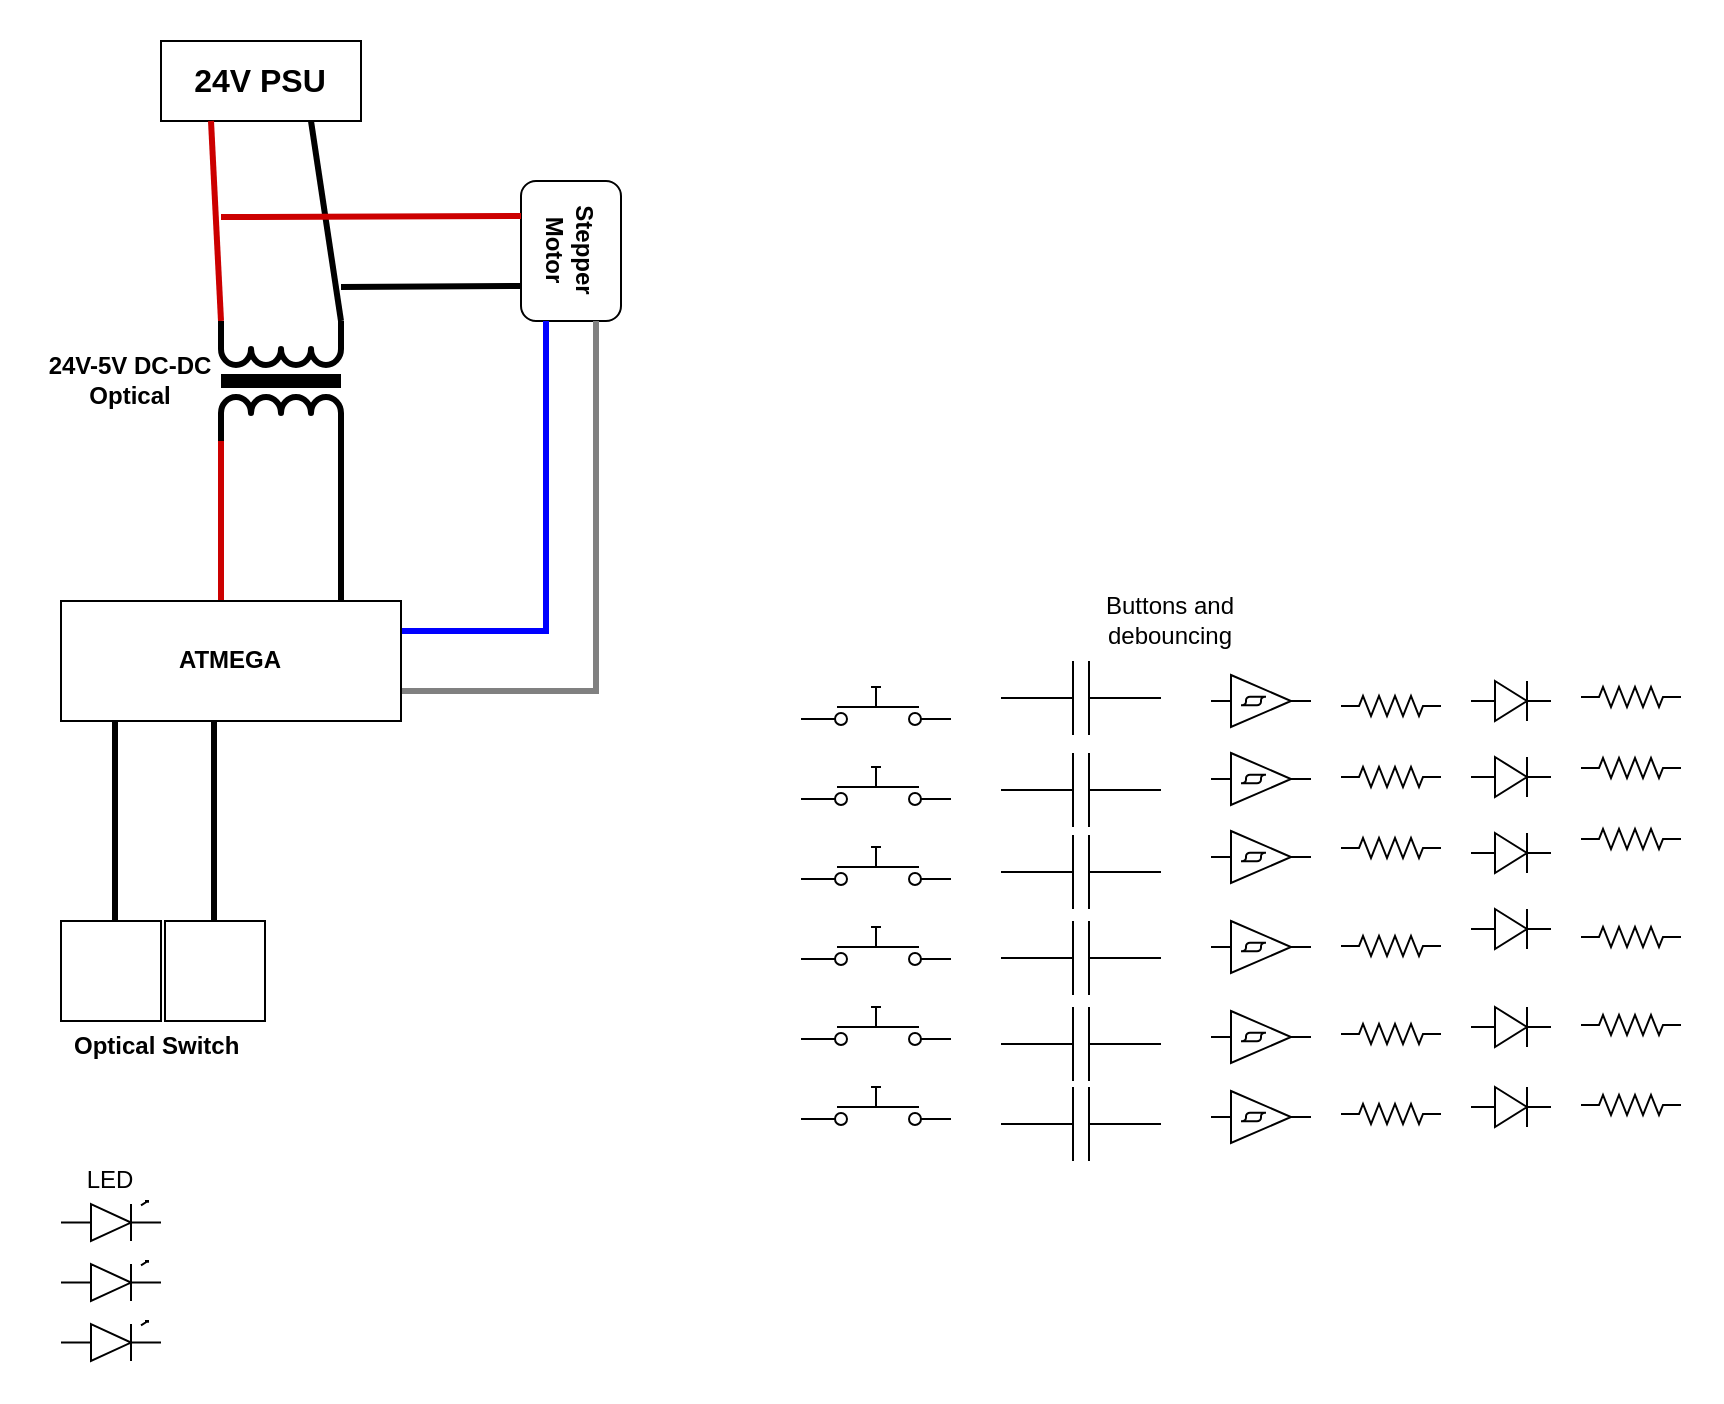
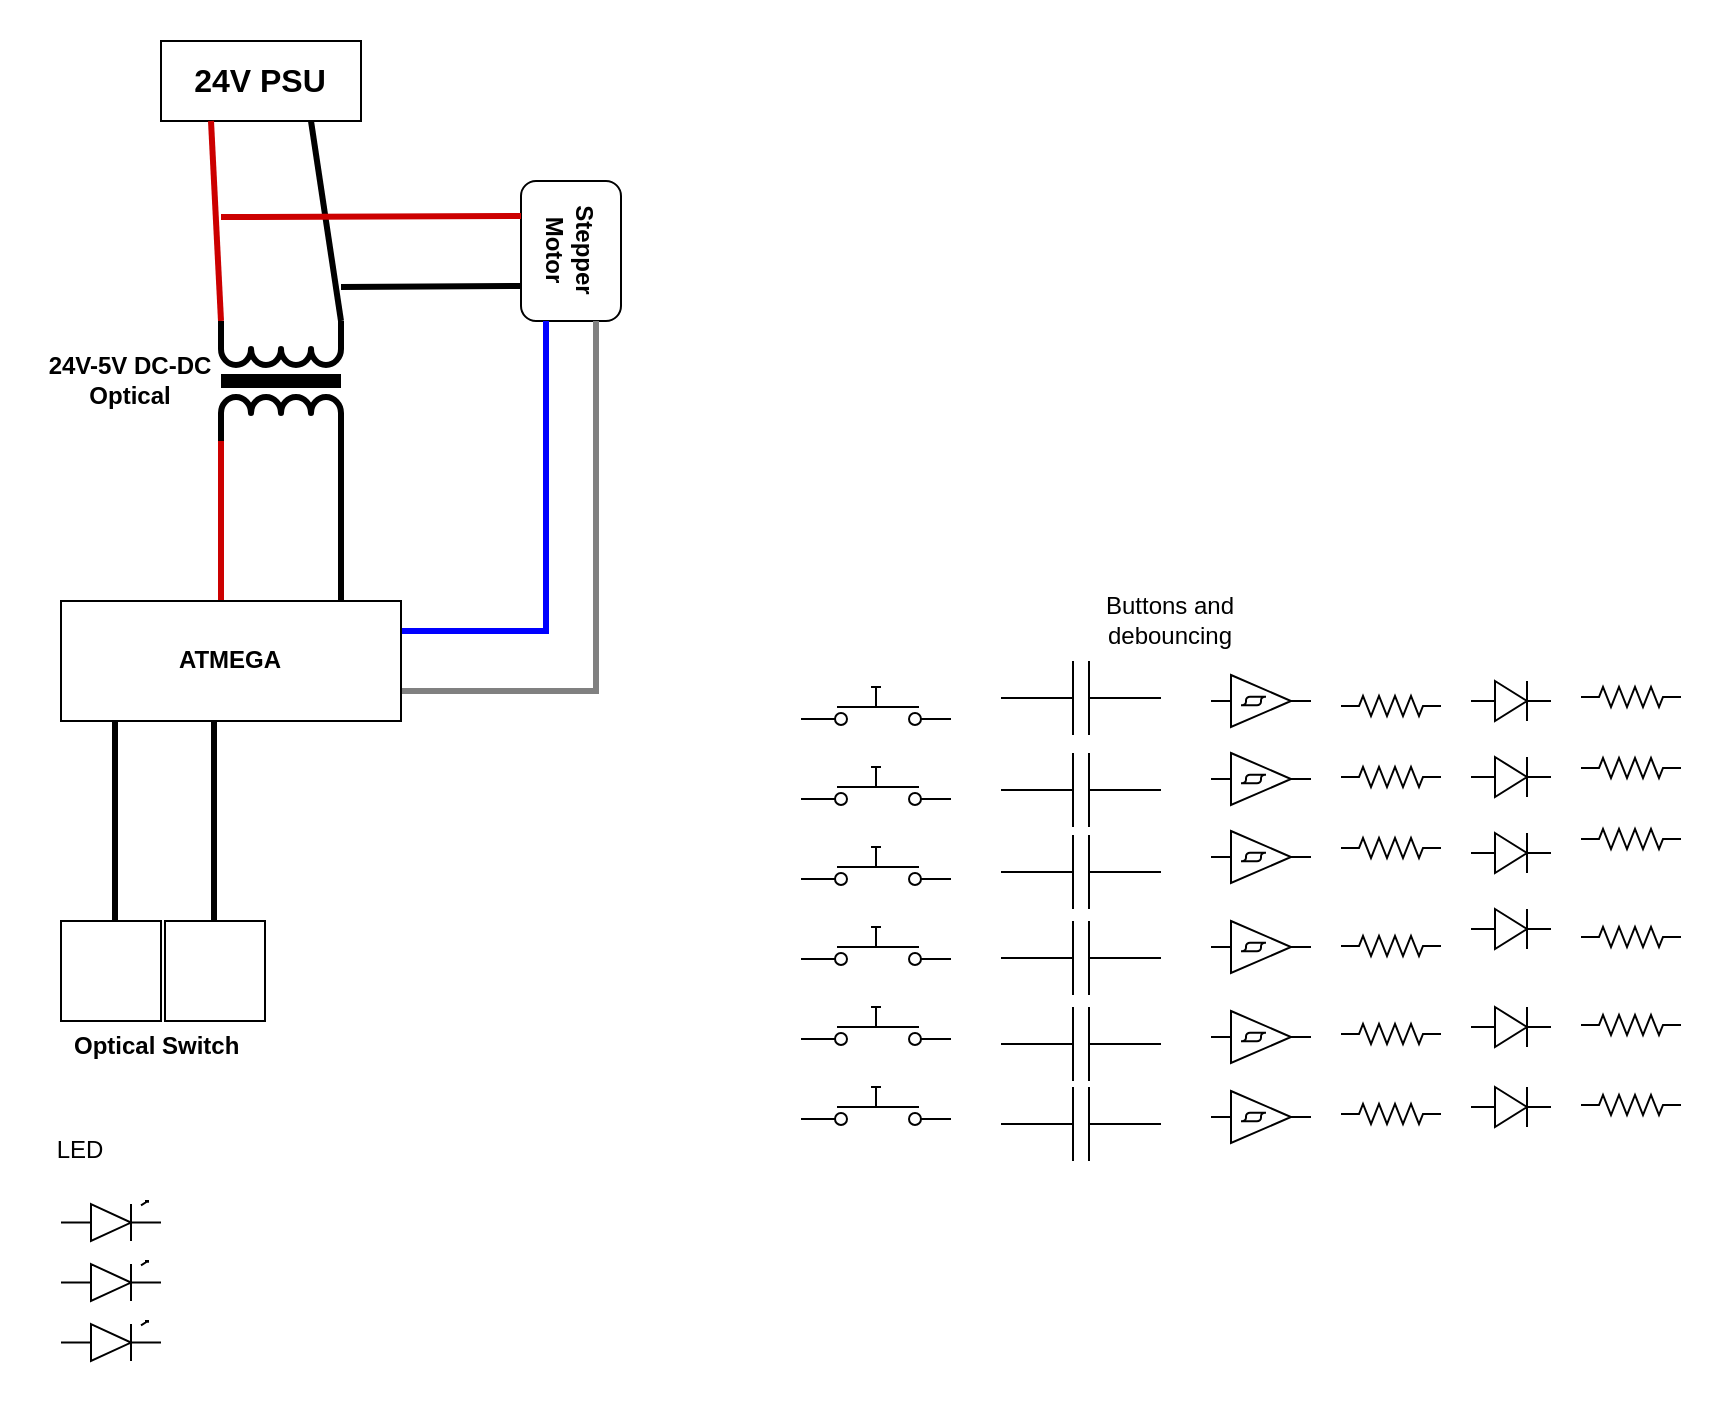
- <mxCell id="52" value="LED" style="text;html=1;strokeColor=none;fillColor=none;align=center;verticalAlign=middle;whiteSpace=wrap;rounded=0;" vertex="1" parent="1"><mxGeometry x="35" y="580" width="40" height="20" as="geometry" /></mxCell>
+ <mxCell id="52" value="LED" style="text;html=1;strokeColor=none;fillColor=none;align=center;verticalAlign=middle;whiteSpace=wrap;rounded=0;" vertex="1" parent="1"><mxGeometry x="20" y="565" width="40" height="20" as="geometry" /></mxCell>
